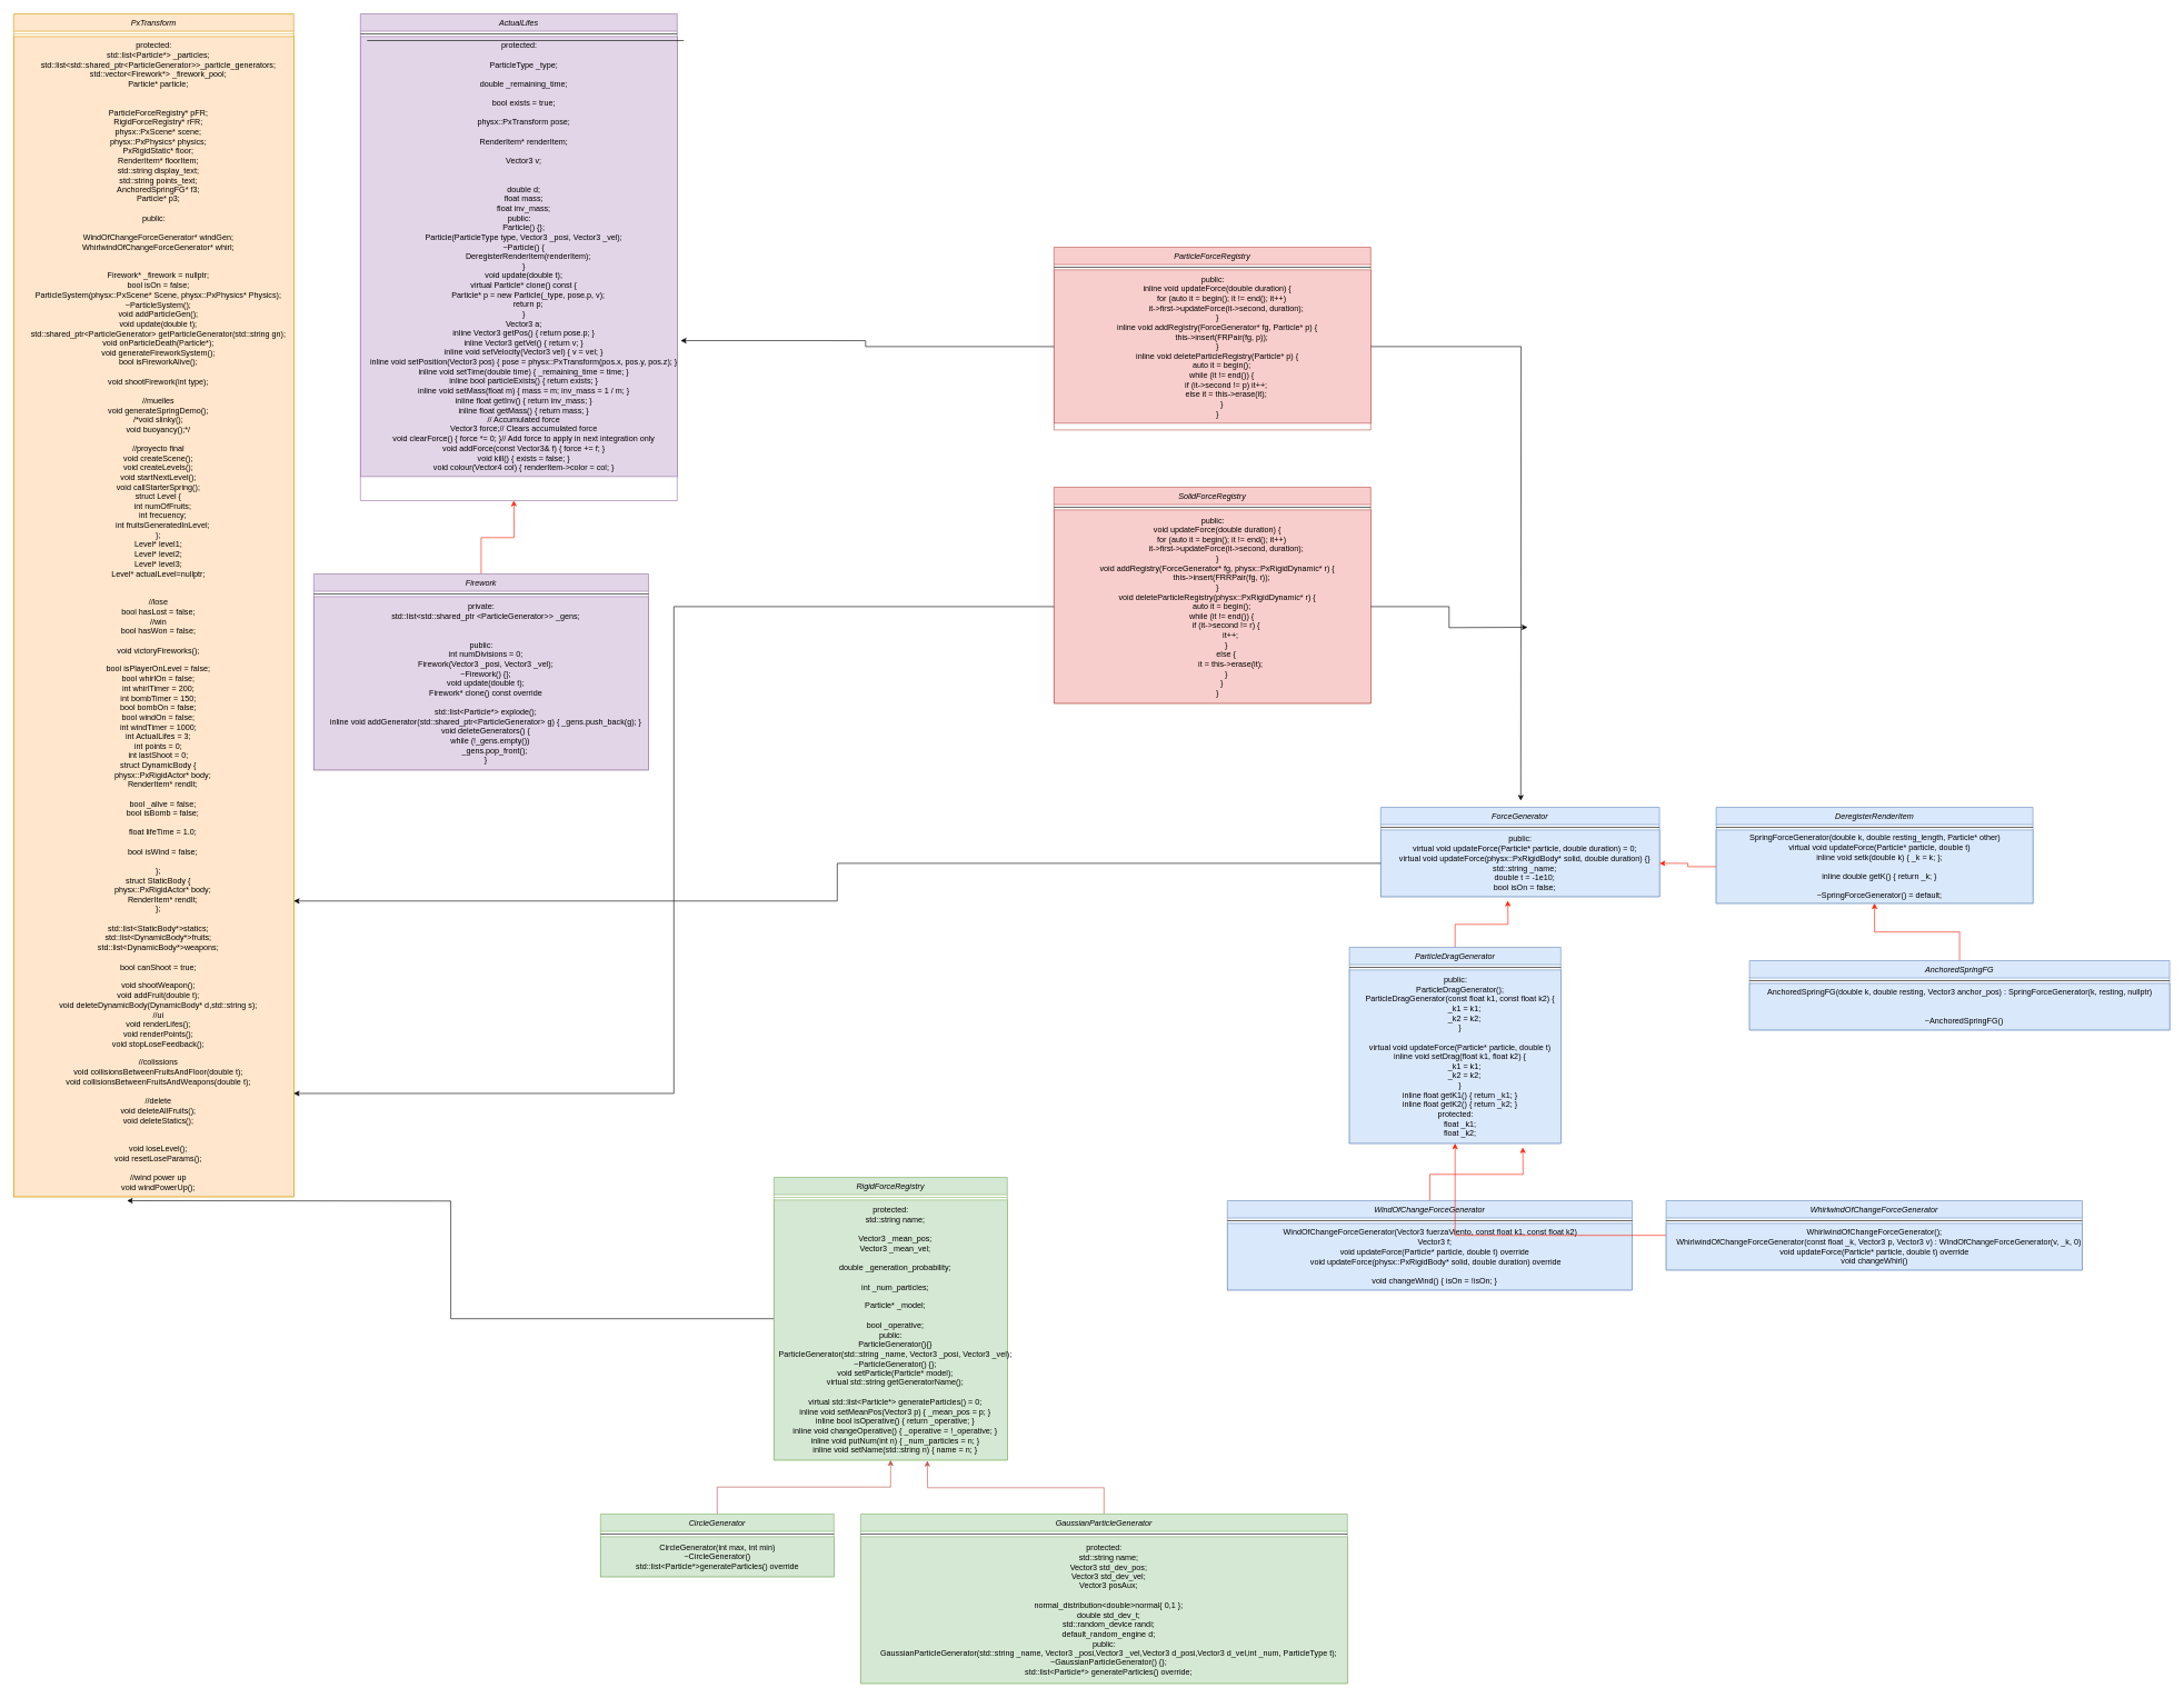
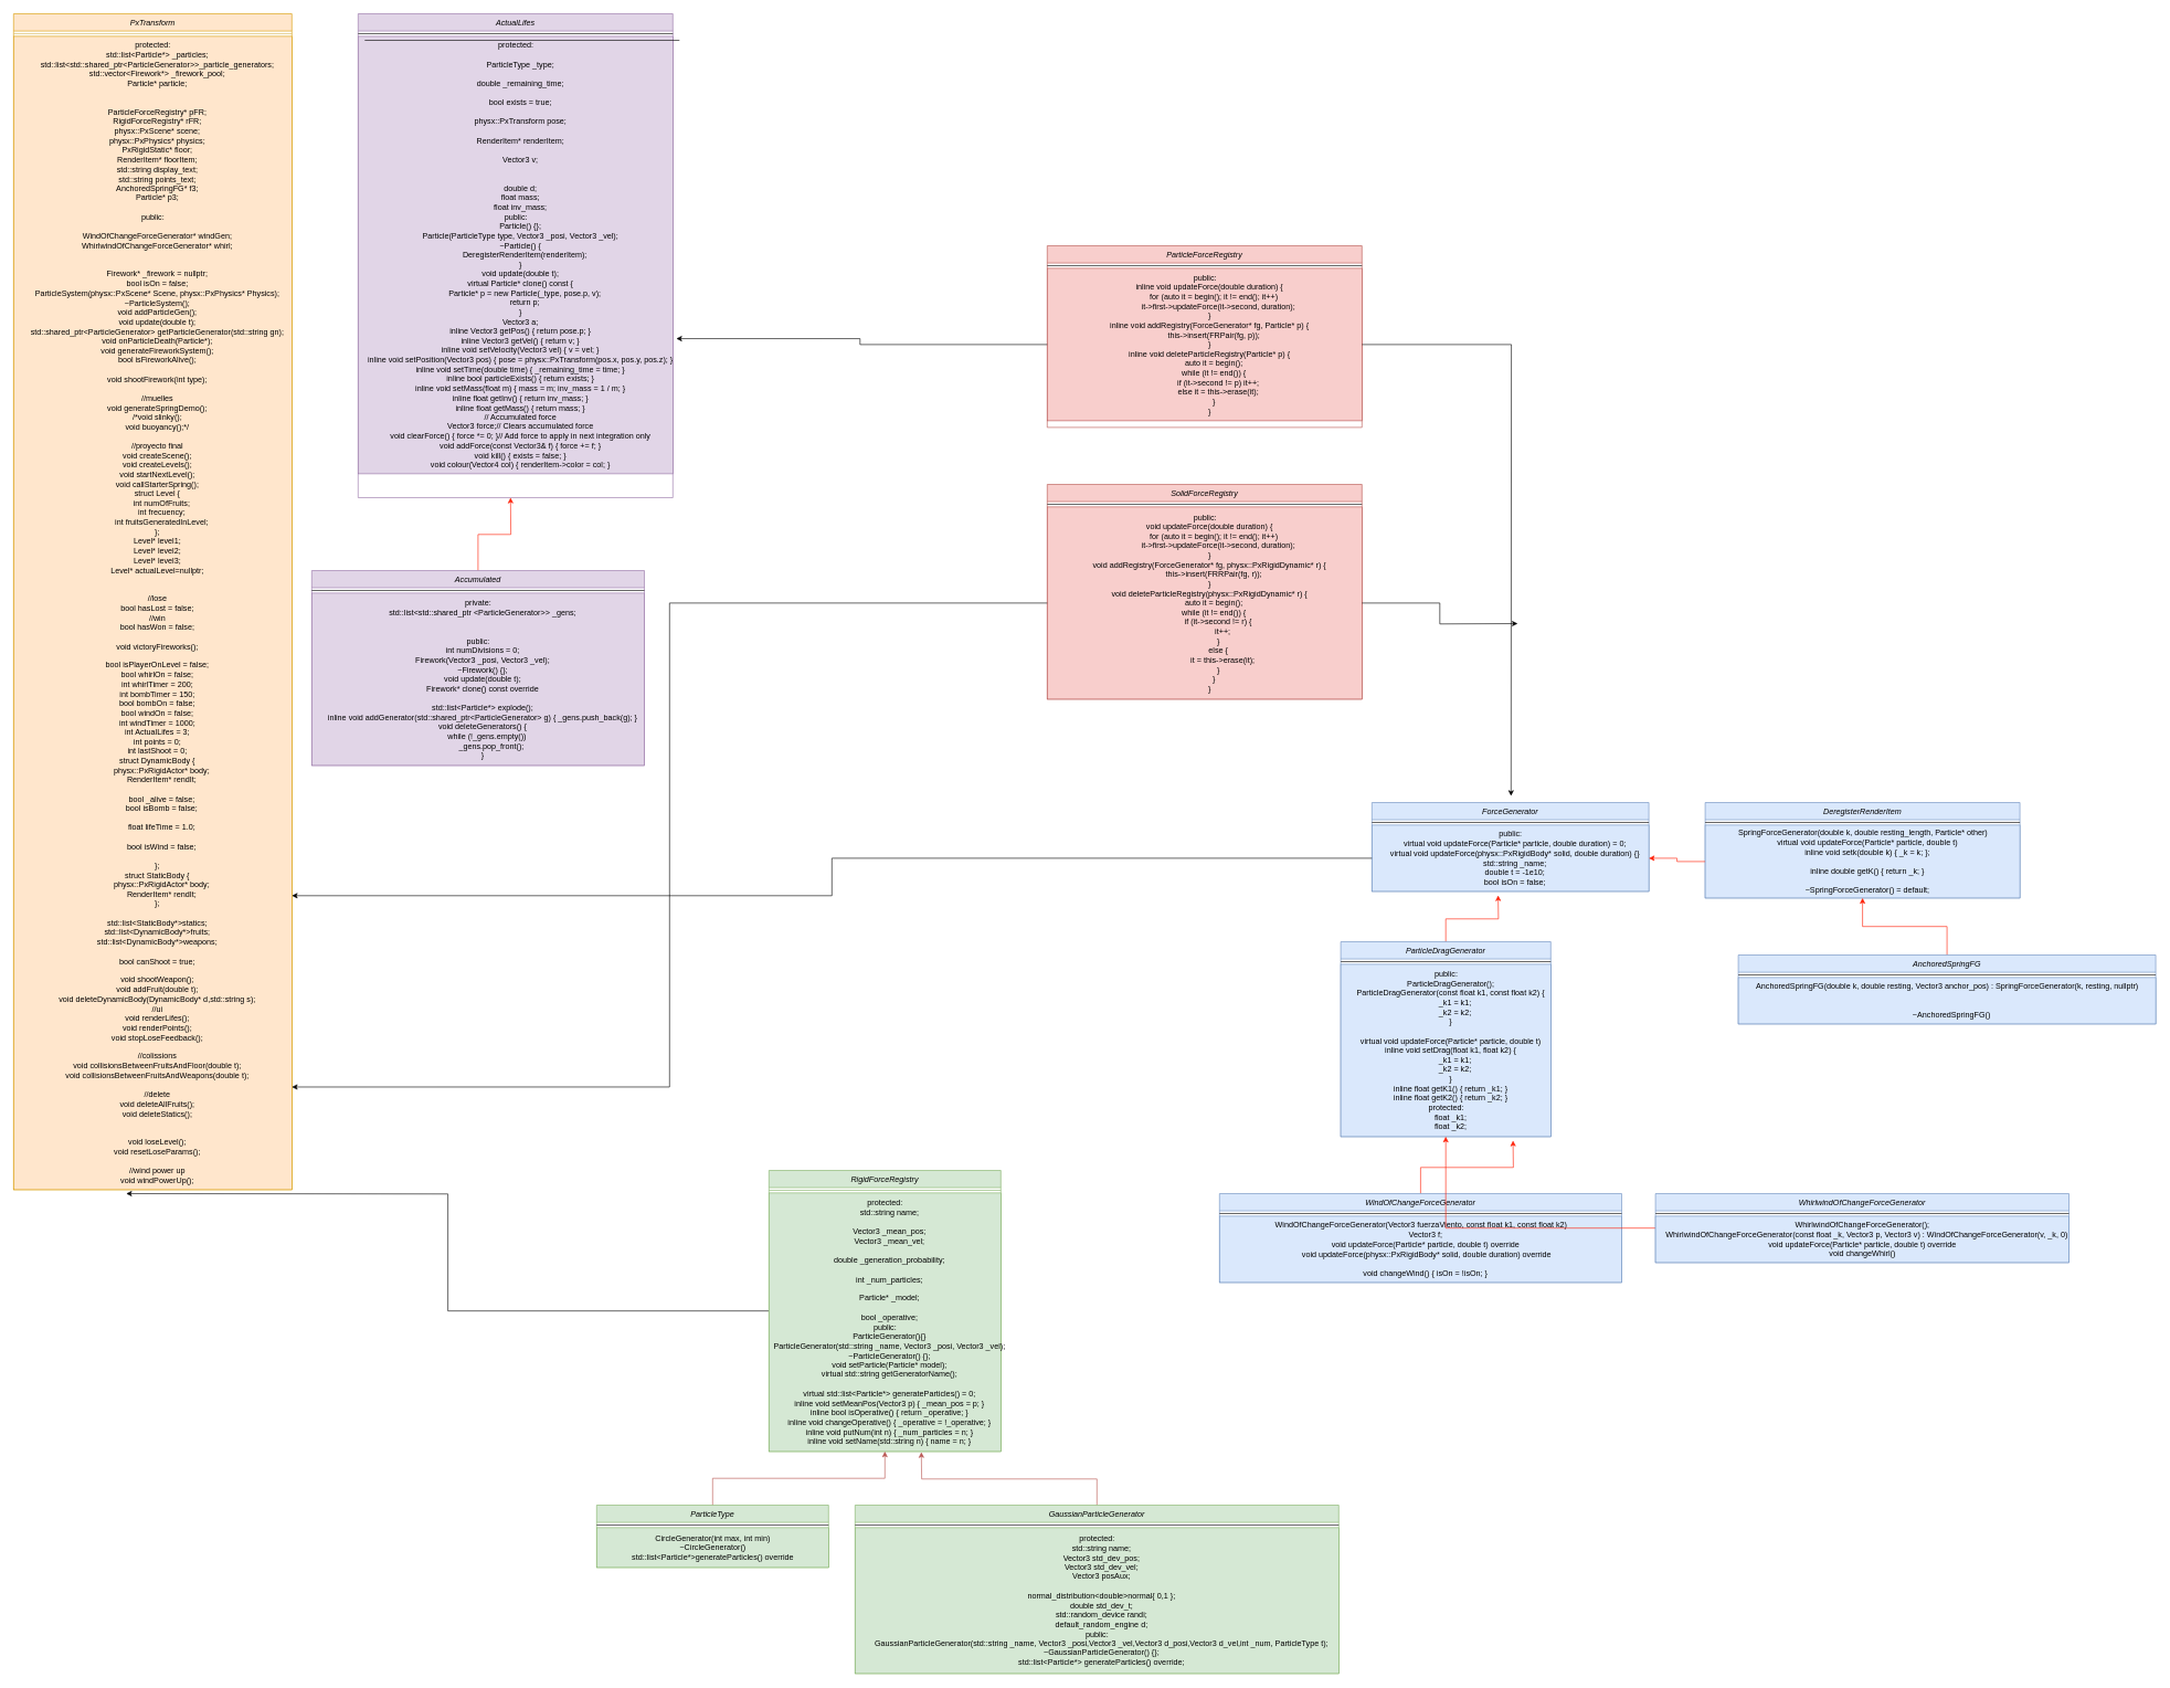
- <mxCell id="10" value="Firework" style="swimlane;fontStyle=2;align=center;verticalAlign=top;childLayout=stackLayout;horizontal=1;startSize=26;horizontalStack=0;resizeParent=1;resizeLast=0;collapsible=1;marginBottom=0;rounded=0;shadow=0;strokeWidth=1;fillColor=#e1d5e7;strokeColor=#9673a6;" vertex="1" parent="1"><mxGeometry x="470" y="860" width="502" height="294" as="geometry"><mxRectangle x="230" y="140" width="160" height="26" as="alternateBounds" /></mxGeometry></mxCell>
+ <mxCell id="10" value="Accumulated" style="swimlane;fontStyle=2;align=center;verticalAlign=top;childLayout=stackLayout;horizontal=1;startSize=26;horizontalStack=0;resizeParent=1;resizeLast=0;collapsible=1;marginBottom=0;rounded=0;shadow=0;strokeWidth=1;fillColor=#e1d5e7;strokeColor=#9673a6;" vertex="1" parent="1"><mxGeometry x="470" y="860" width="502" height="294" as="geometry"><mxRectangle x="230" y="140" width="160" height="26" as="alternateBounds" /></mxGeometry></mxCell>
- <mxCell id="51" value="CircleGenerator" style="swimlane;fontStyle=2;align=center;verticalAlign=top;childLayout=stackLayout;horizontal=1;startSize=26;horizontalStack=0;resizeParent=1;resizeLast=0;collapsible=1;marginBottom=0;rounded=0;shadow=0;strokeWidth=1;fillColor=#d5e8d4;strokeColor=#82b366;" vertex="1" parent="1"><mxGeometry x="900" y="2270" width="350" height="94" as="geometry"><mxRectangle x="230" y="140" width="160" height="26" as="alternateBounds" /></mxGeometry></mxCell>
+ <mxCell id="51" value="ParticleType" style="swimlane;fontStyle=2;align=center;verticalAlign=top;childLayout=stackLayout;horizontal=1;startSize=26;horizontalStack=0;resizeParent=1;resizeLast=0;collapsible=1;marginBottom=0;rounded=0;shadow=0;strokeWidth=1;fillColor=#d5e8d4;strokeColor=#82b366;" vertex="1" parent="1"><mxGeometry x="900" y="2270" width="350" height="94" as="geometry"><mxRectangle x="230" y="140" width="160" height="26" as="alternateBounds" /></mxGeometry></mxCell>
